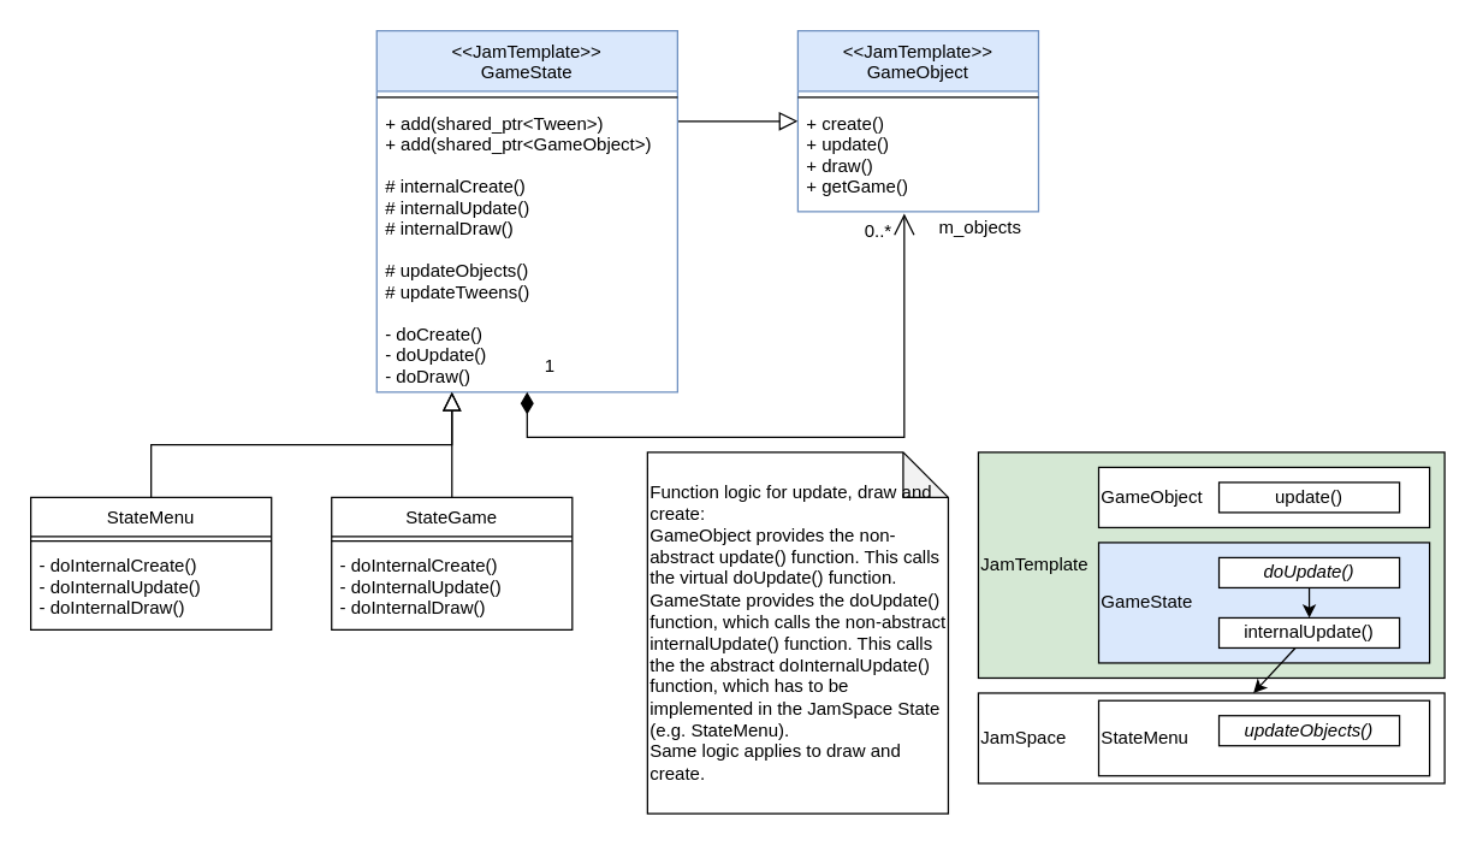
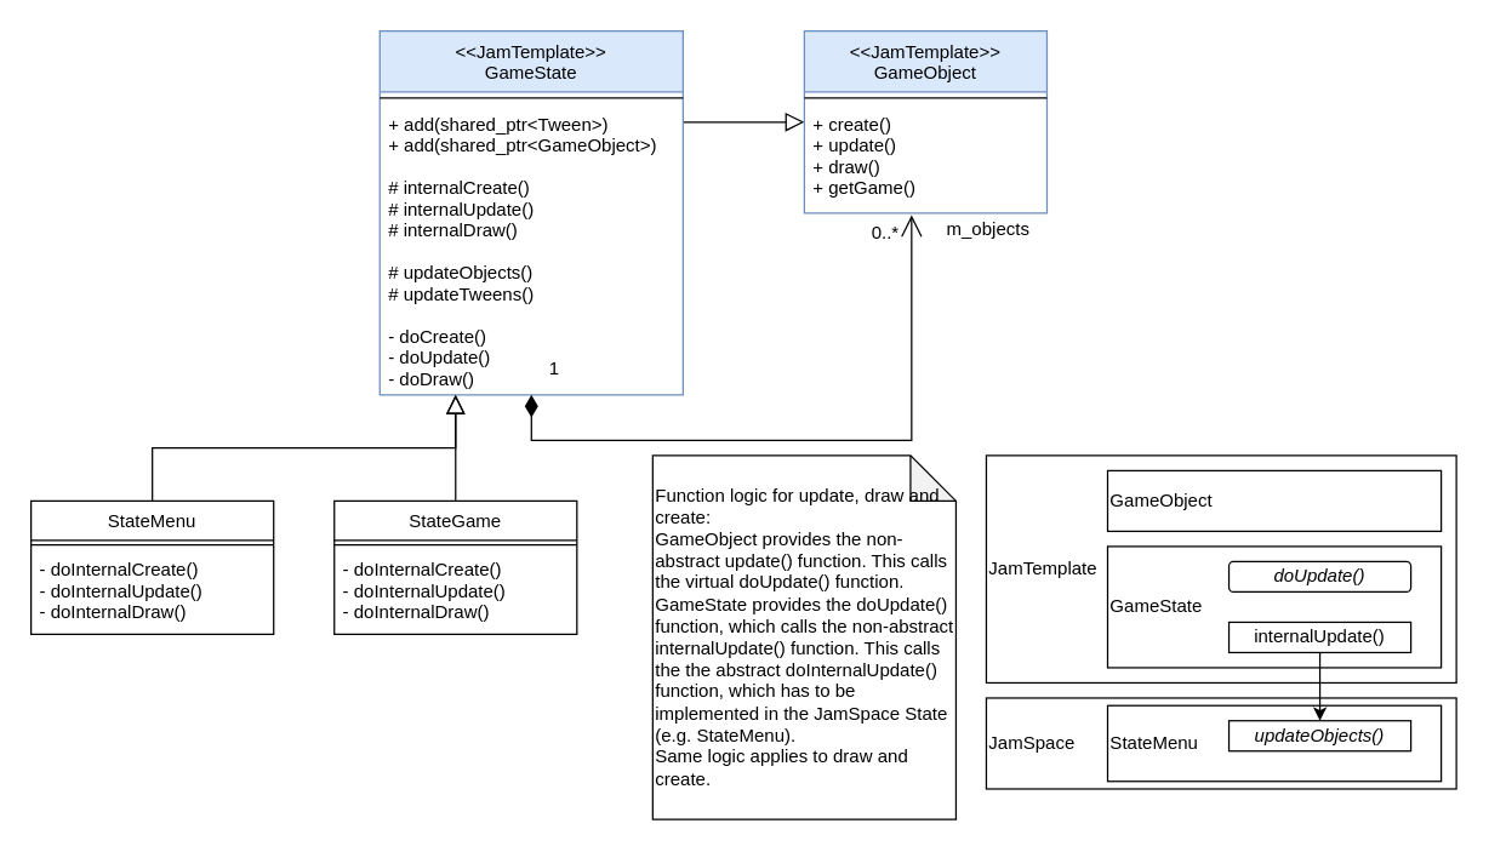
- <mxCell id="27" value="update()" style="rounded=0;whiteSpace=wrap;html=1;" vertex="1" parent="1"><mxGeometry x="810" y="320" width="120" height="20" as="geometry" /></mxCell>
- <mxCell id="22" value="JamTemplate" style="rounded=0;whiteSpace=wrap;html=1;align=left;fillColor=#d5e8d4;" vertex="1" parent="1"><mxGeometry x="650" y="300" width="310" height="150" as="geometry" /></mxCell>
+ <mxCell id="22" value="JamTemplate" style="rounded=0;whiteSpace=wrap;html=1;align=left;" vertex="1" parent="1"><mxGeometry x="650" y="300" width="310" height="150" as="geometry" /></mxCell>
- <mxCell id="28" value="&lt;i&gt;doUpdate()&lt;/i&gt;" style="rounded=0;whiteSpace=wrap;html=1;" vertex="1" parent="1"><mxGeometry x="810" y="370" width="120" height="20" as="geometry" /></mxCell>
+ <mxCell id="28" value="&lt;i&gt;doUpdate()&lt;/i&gt;" style="whiteSpace=wrap;html=1;rounded=1;" vertex="1" parent="1"><mxGeometry x="810" y="370" width="120" height="20" as="geometry" /></mxCell>
- <mxCell id="31" value="" style="endArrow=classic;html=1;entryX=0.5;entryY=0;entryDx=0;entryDy=0;" edge="1" parent="1" source="28" target="29"><mxGeometry width="50" height="50" relative="1" as="geometry"><mxPoint x="880" y="360" as="sourcePoint" /><mxPoint x="880" y="380" as="targetPoint" /></mxGeometry></mxCell>
- <mxCell id="25" value="GameState" style="rounded=0;whiteSpace=wrap;html=1;align=left;fillColor=#dae8fc;" vertex="1" parent="1"><mxGeometry x="730" y="360" width="220" height="80" as="geometry" /></mxCell>
+ <mxCell id="25" value="GameState" style="rounded=0;whiteSpace=wrap;html=1;align=left;" vertex="1" parent="1"><mxGeometry x="730" y="360" width="220" height="80" as="geometry" /></mxCell>
- <mxCell id="32" value="" style="endArrow=classic;html=1;" edge="1" parent="1" source="29" target="23"><mxGeometry width="50" height="50" relative="1" as="geometry"><mxPoint x="870" y="430" as="sourcePoint" /><mxPoint x="880" y="430" as="targetPoint" /></mxGeometry></mxCell>
+ <mxCell id="32" value="" style="endArrow=classic;html=1;entryX=0.5;entryY=0;entryDx=0;entryDy=0;" edge="1" parent="1" source="29" target="30"><mxGeometry width="50" height="50" relative="1" as="geometry"><mxPoint x="870" y="430" as="sourcePoint" /><mxPoint x="880" y="430" as="targetPoint" /></mxGeometry></mxCell>
